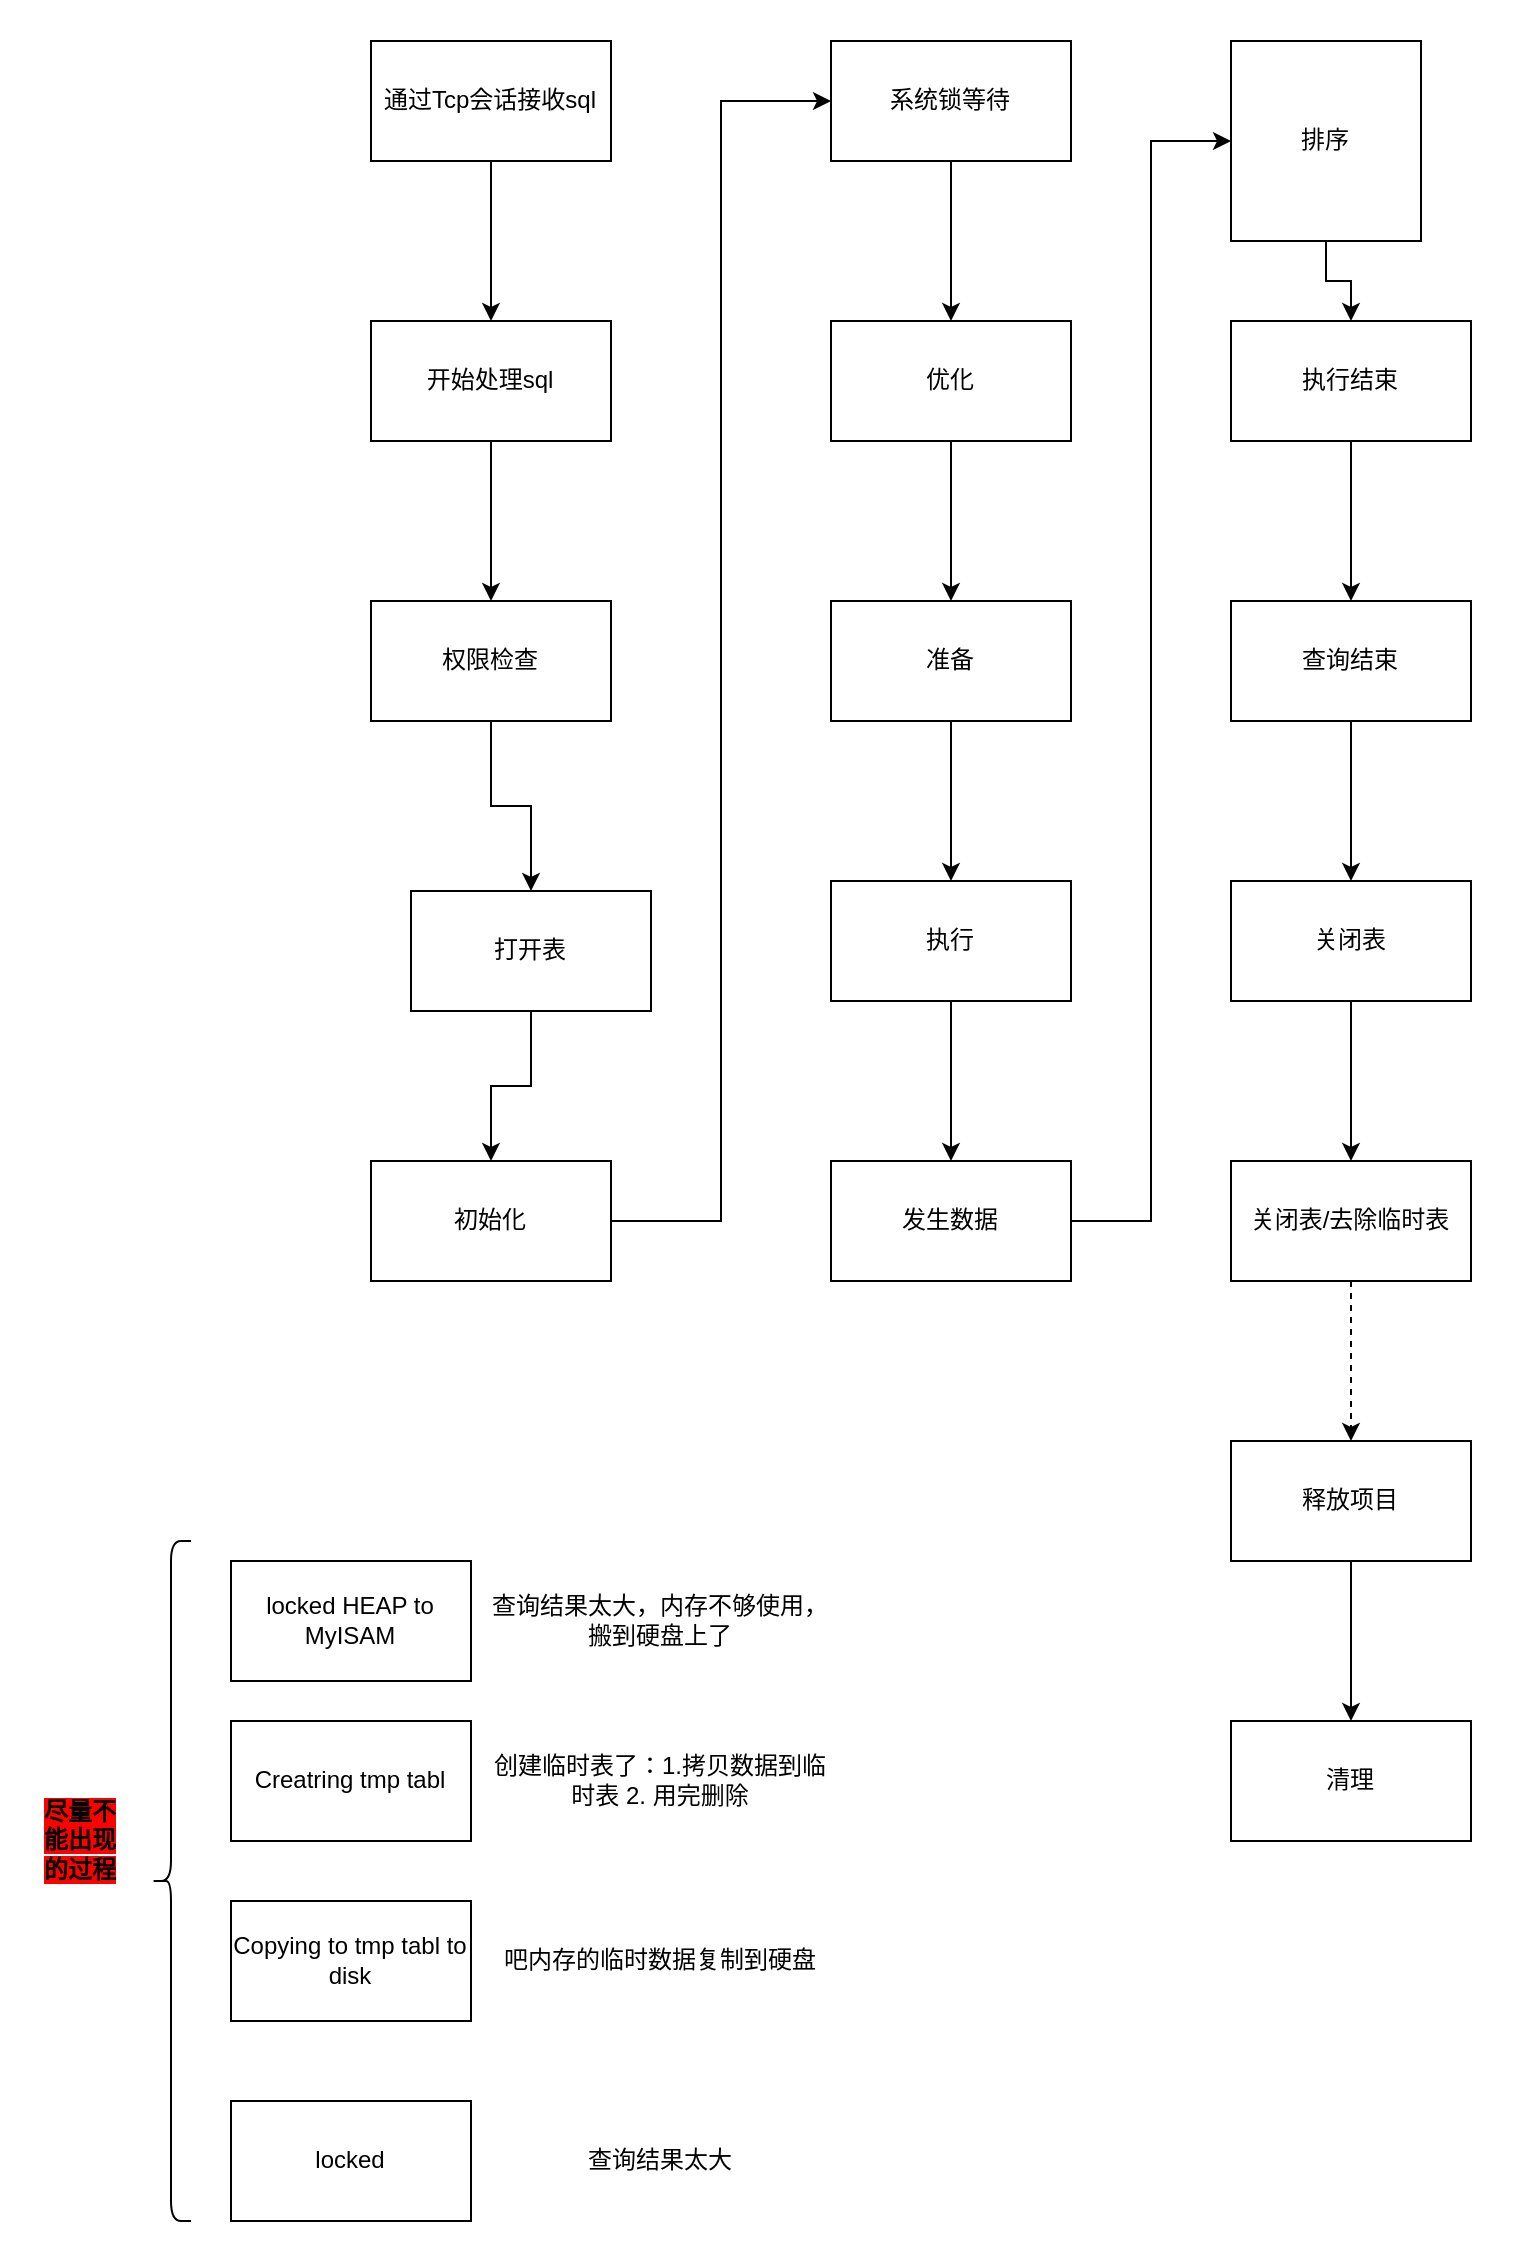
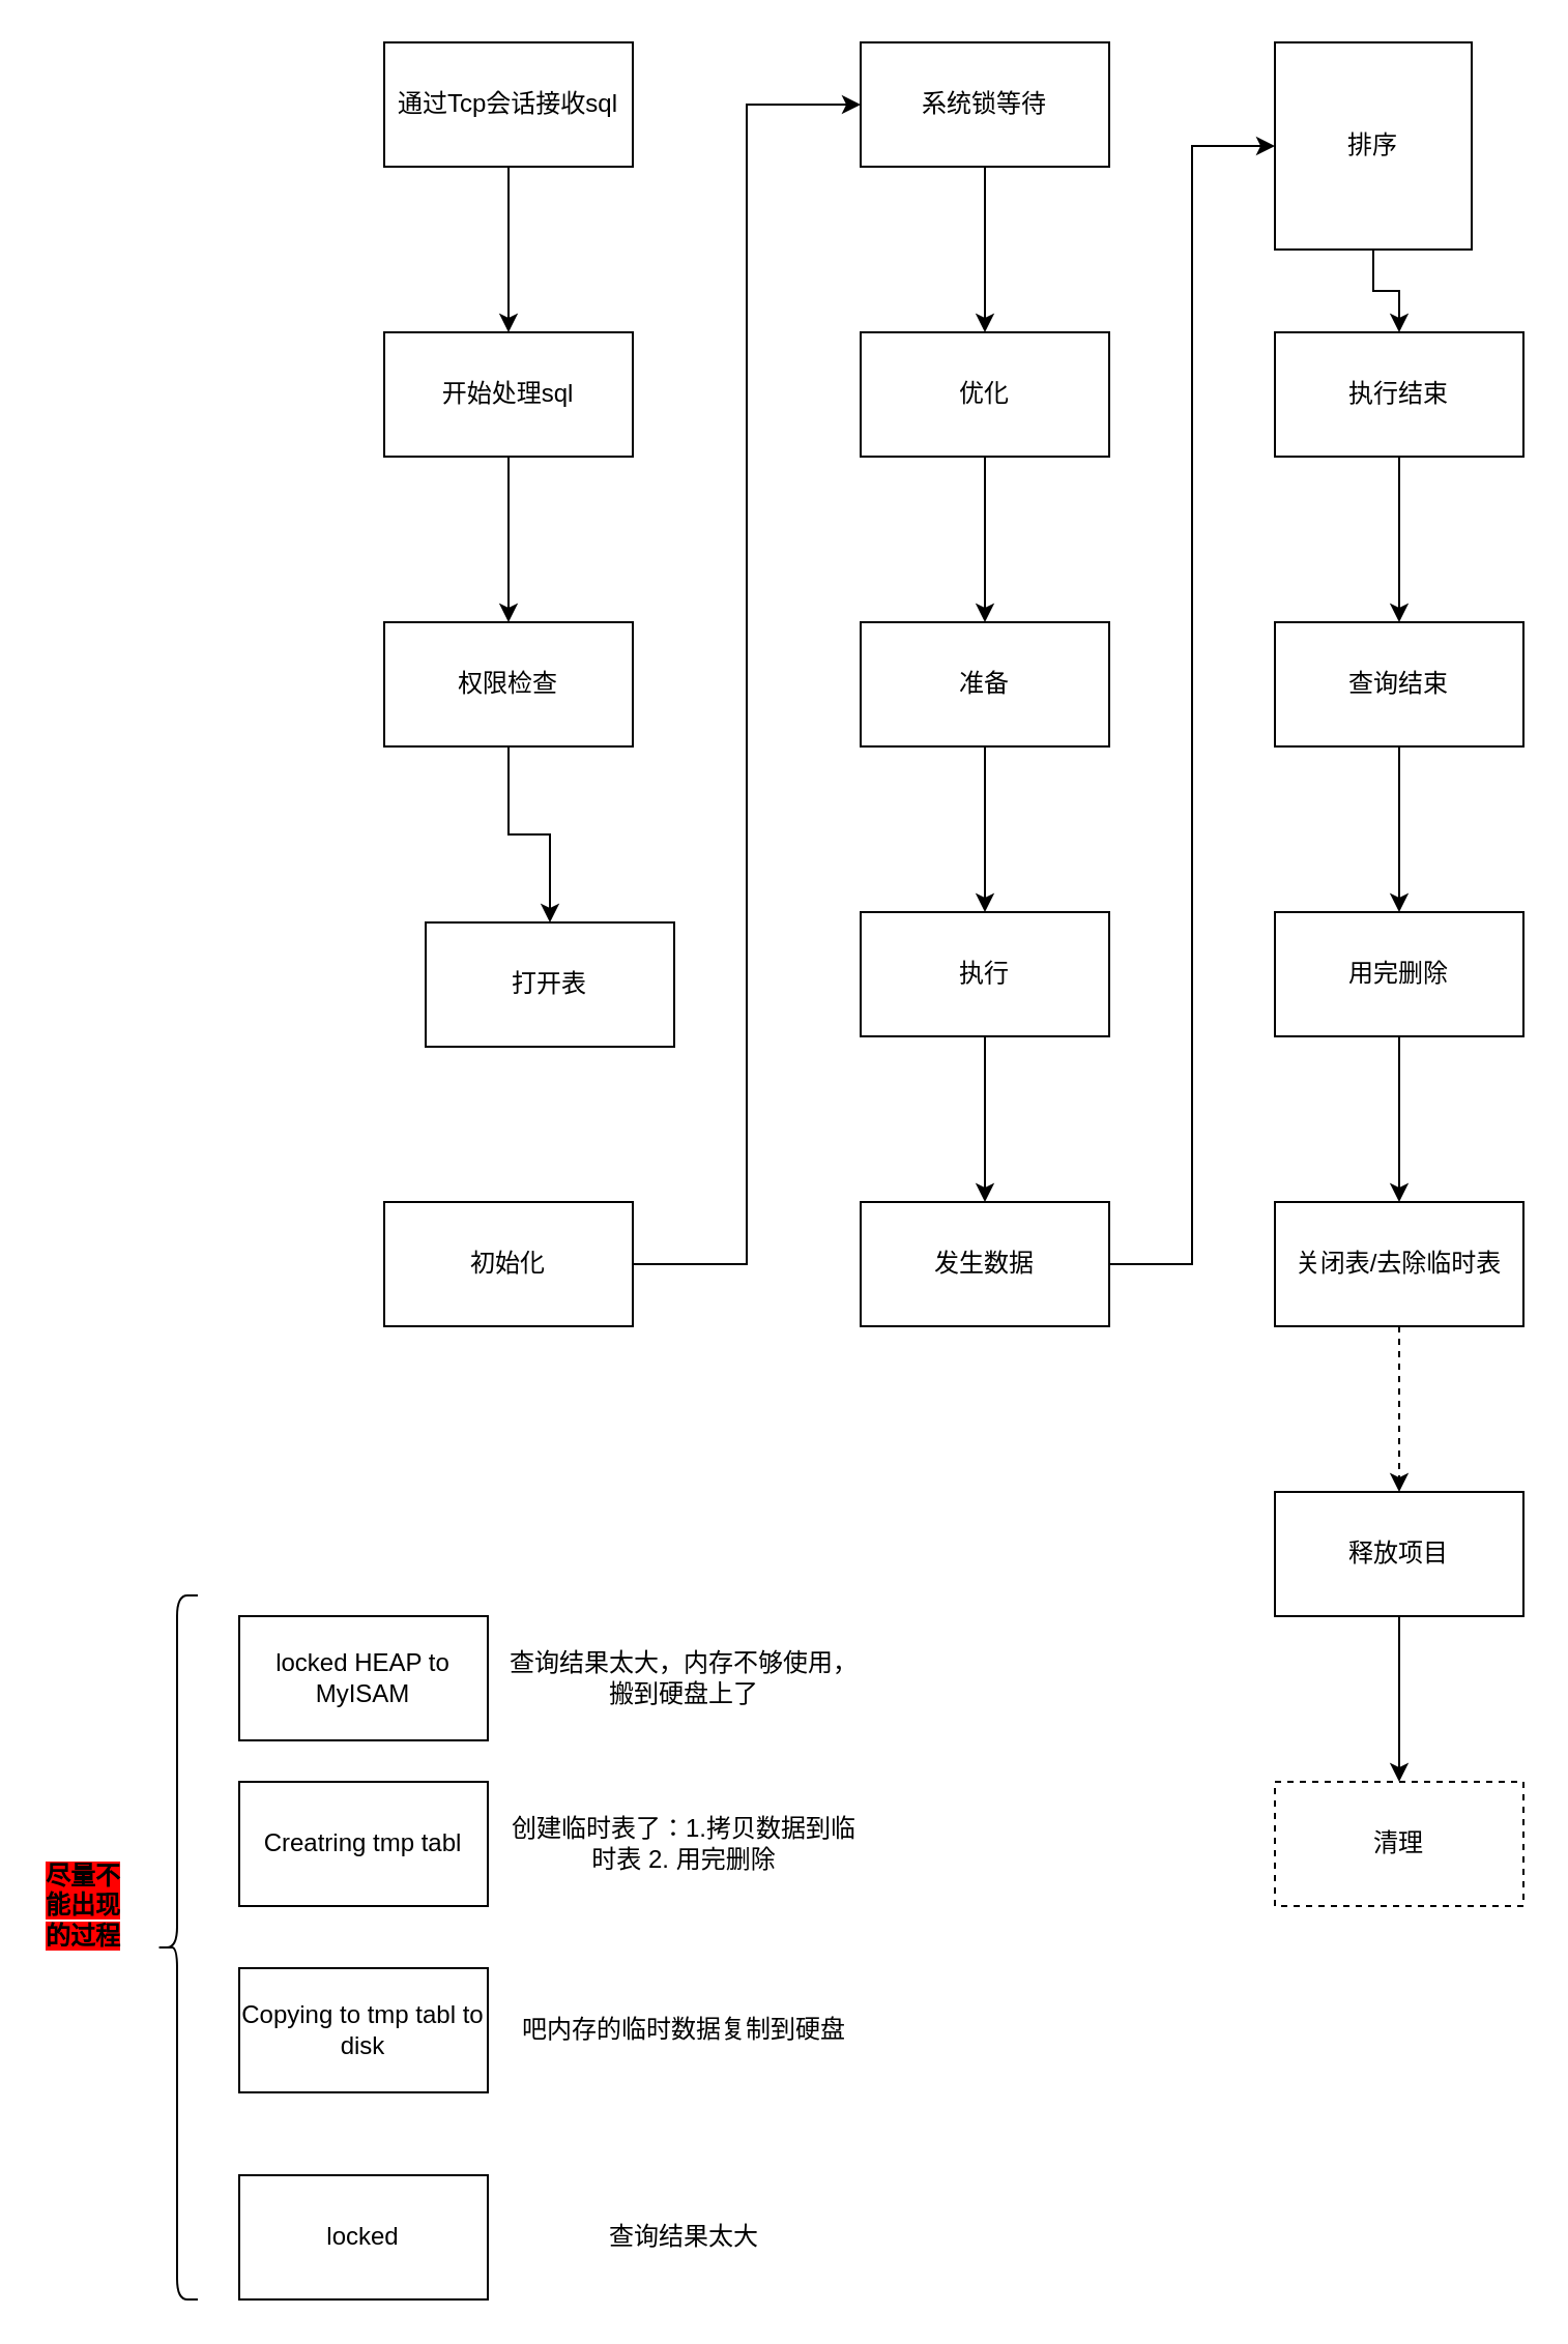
- <mxCell id="21" value="关闭表" style="rounded=0;whiteSpace=wrap;html=1;" vertex="1" parent="1"><mxGeometry x="615" y="440" width="120" height="60" as="geometry" /></mxCell>
+ <mxCell id="21" value="用完删除" style="rounded=0;whiteSpace=wrap;html=1;" vertex="1" parent="1"><mxGeometry x="615" y="440" width="120" height="60" as="geometry" /></mxCell>
- <mxCell id="8" value="" style="edgeStyle=orthogonalEdgeStyle;rounded=0;orthogonalLoop=1;jettySize=auto;html=1;" edge="1" parent="1" source="9" target="11"><mxGeometry relative="1" as="geometry" /></mxCell>
- <mxCell id="26" value="清理" style="rounded=0;whiteSpace=wrap;html=1;" vertex="1" parent="1"><mxGeometry x="615" y="860" width="120" height="60" as="geometry" /></mxCell>
+ <mxCell id="26" value="清理" style="rounded=0;whiteSpace=wrap;html=1;dashed=1;" vertex="1" parent="1"><mxGeometry x="615" y="860" width="120" height="60" as="geometry" /></mxCell>
